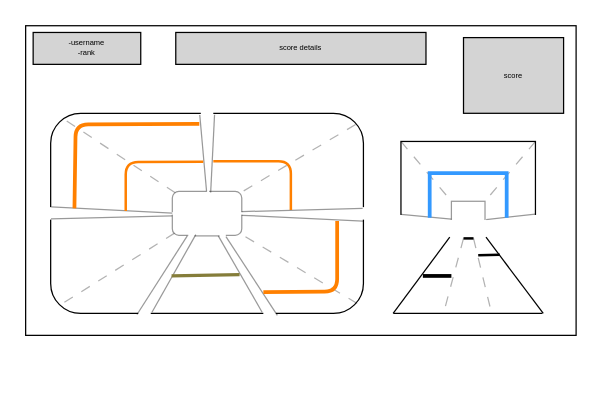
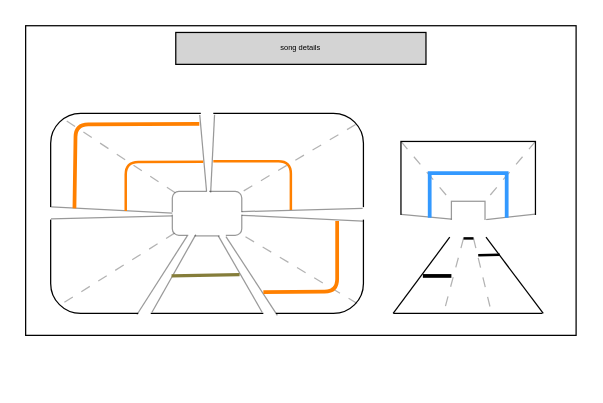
- <mxCell id="13" value="-username&lt;br&gt;-rank" style="rounded=0;whiteSpace=wrap;fillColor=#D4D4D4;html=1;fontSize=6;" vertex="1" parent="1"><mxGeometry x="26" y="25.38" width="86" height="25.5" as="geometry" /></mxCell>
- <mxCell id="14" value="score details" style="rounded=0;whiteSpace=wrap;fillColor=#D4D4D4;html=1;fontSize=6;" vertex="1" parent="1"><mxGeometry x="140" y="25.38" width="200" height="25.5" as="geometry" /></mxCell>
+ <mxCell id="14" value="song details" style="rounded=0;whiteSpace=wrap;fillColor=#D4D4D4;html=1;fontSize=6;" vertex="1" parent="1"><mxGeometry x="140" y="25.38" width="200" height="25.5" as="geometry" /></mxCell>
- <mxCell id="15" value="score" style="rounded=0;whiteSpace=wrap;fillColor=#D4D4D4;html=1;fontSize=6;" vertex="1" parent="1"><mxGeometry x="370" y="29.5" width="80" height="60.5" as="geometry" /></mxCell>
